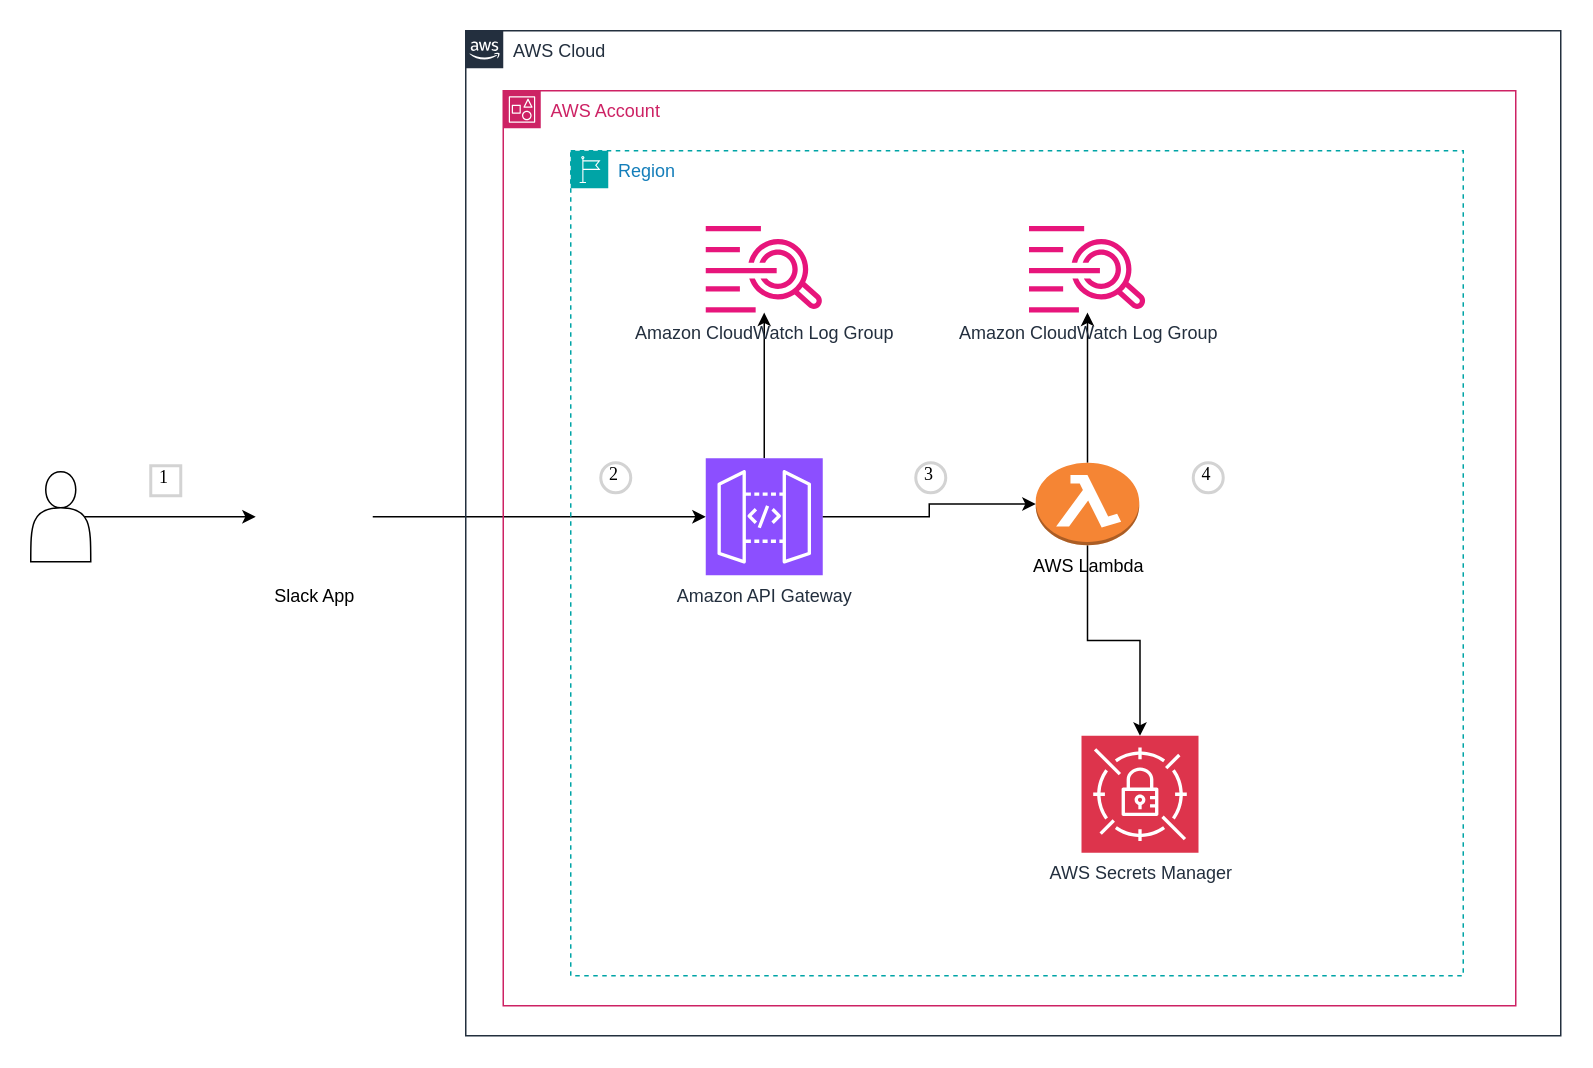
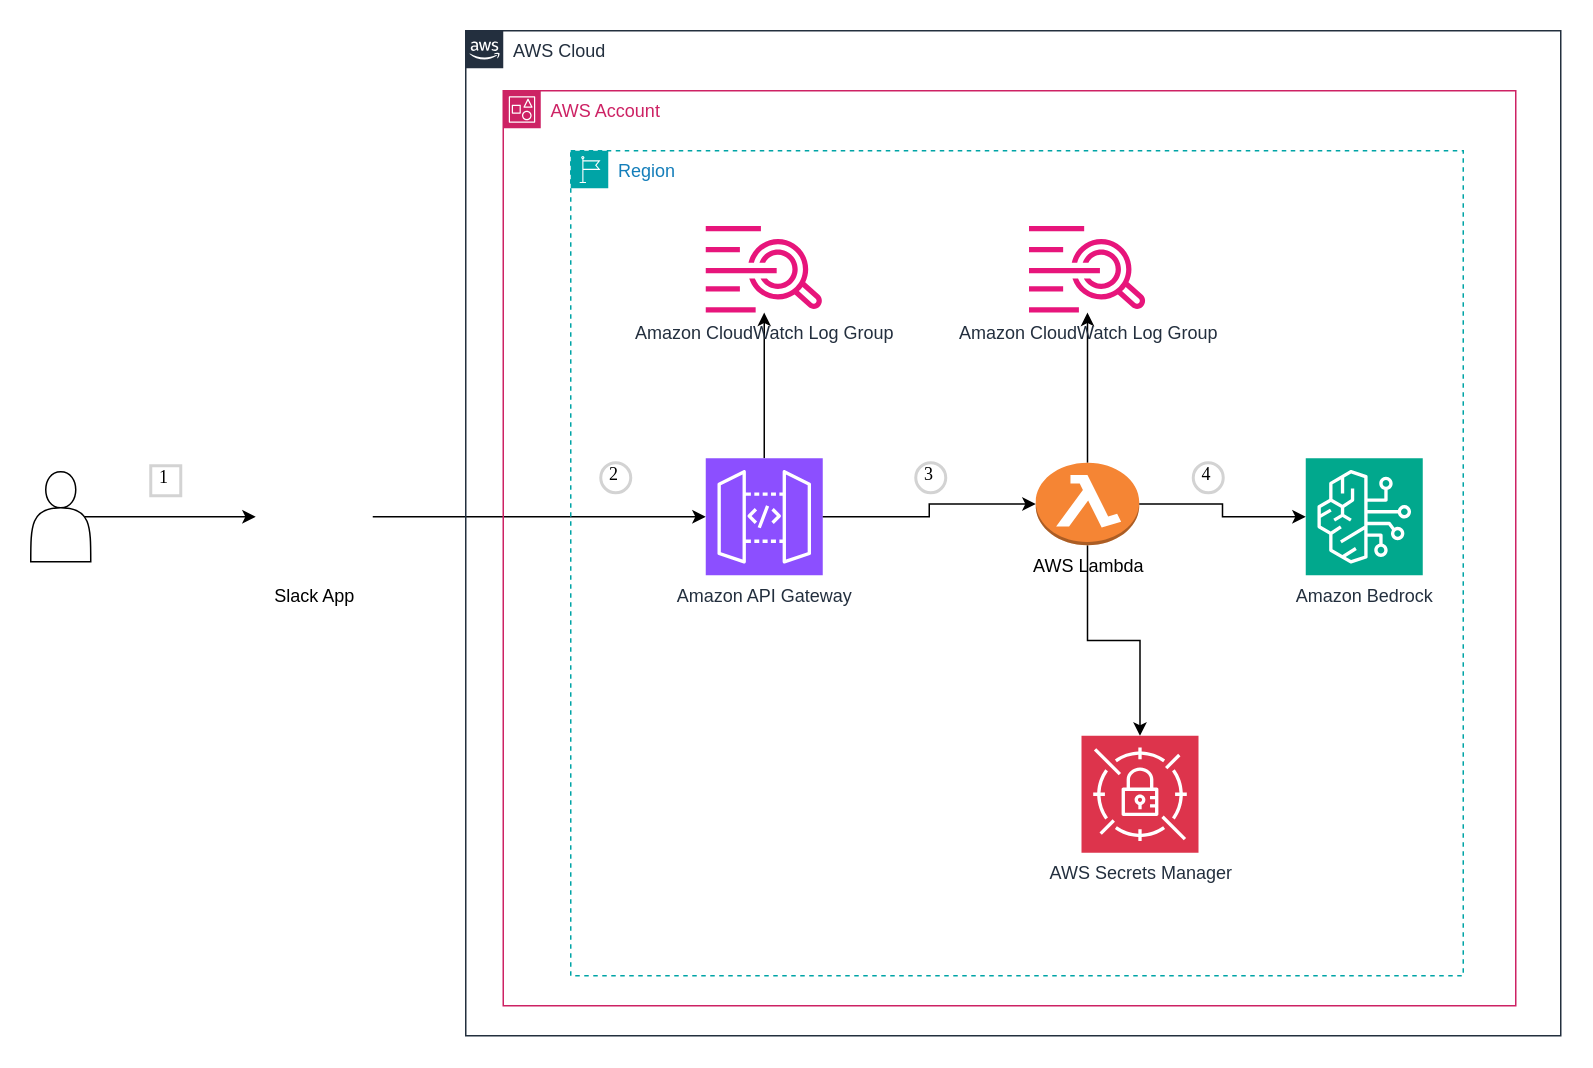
+ <mxCell id="18" style="edgeStyle=orthogonalEdgeStyle;rounded=0;orthogonalLoop=1;jettySize=auto;html=1;exitX=1;exitY=0.5;exitDx=0;exitDy=0;exitPerimeter=0;" parent="7" source="16" target="8" edge="1"><mxGeometry relative="1" as="geometry"><mxPoint x="440" y="124" as="targetPoint" /><mxPoint x="338" y="124" as="sourcePoint" /></mxGeometry></mxCell>
+ <mxCell id="8" value="Amazon Bedrock" style="sketch=0;points=[[0,0,0],[0.25,0,0],[0.5,0,0],[0.75,0,0],[1,0,0],[0,1,0],[0.25,1,0],[0.5,1,0],[0.75,1,0],[1,1,0],[0,0.25,0],[0,0.5,0],[0,0.75,0],[1,0.25,0],[1,0.5,0],[1,0.75,0]];outlineConnect=0;fontColor=#232F3E;fillColor=#01A88D;strokeColor=#ffffff;dashed=0;verticalLabelPosition=bottom;verticalAlign=top;align=center;html=1;fontSize=12;fontStyle=0;aspect=fixed;shape=mxgraph.aws4.resourceIcon;resIcon=mxgraph.aws4.bedrock;" parent="7" vertex="1"><mxGeometry x="490" y="205" width="78" height="78" as="geometry" /></mxCell>
